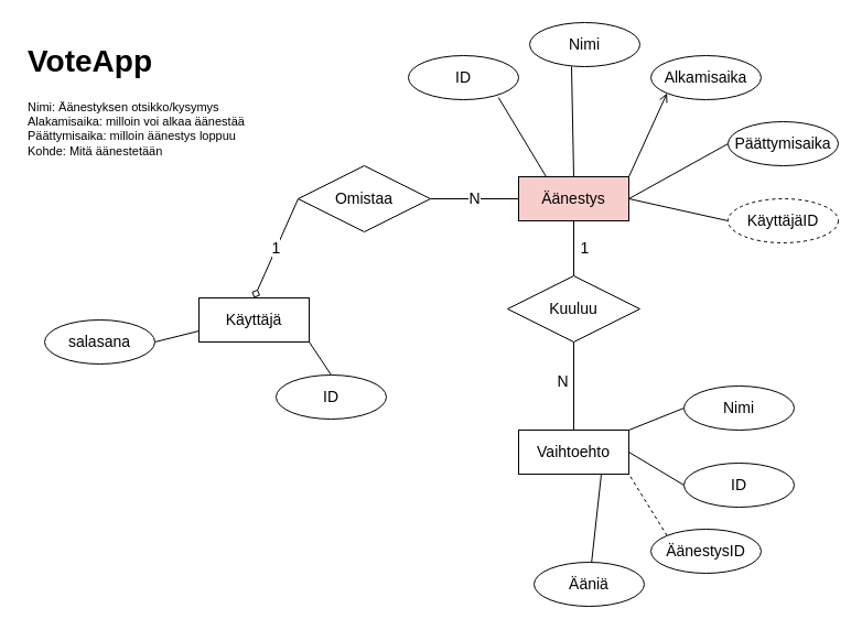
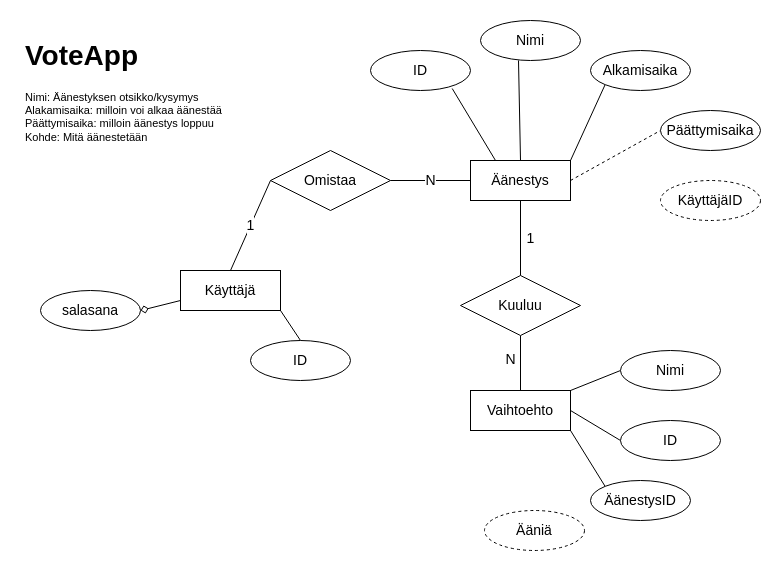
- <mxCell id="3" style="edgeStyle=none;rounded=0;orthogonalLoop=1;jettySize=auto;html=1;exitX=1;exitY=0;exitDx=0;exitDy=0;entryX=0;entryY=1;entryDx=0;entryDy=0;endArrow=open;endFill=0;fontSize=14;" edge="1" parent="1" source="8" target="10"><mxGeometry relative="1" as="geometry" /></mxCell>
+ <mxCell id="3" style="edgeStyle=none;rounded=0;orthogonalLoop=1;jettySize=auto;html=1;exitX=1;exitY=0;exitDx=0;exitDy=0;entryX=0;entryY=1;entryDx=0;entryDy=0;endArrow=none;endFill=0;fontSize=14;" edge="1" parent="1" source="8" target="10"><mxGeometry relative="1" as="geometry" /></mxCell>
- <mxCell id="4" style="edgeStyle=none;rounded=0;orthogonalLoop=1;jettySize=auto;html=1;exitX=1;exitY=0.5;exitDx=0;exitDy=0;entryX=0;entryY=0.5;entryDx=0;entryDy=0;endArrow=none;endFill=0;fontSize=14;" edge="1" parent="1" source="8" target="11"><mxGeometry relative="1" as="geometry" /></mxCell>
+ <mxCell id="4" style="edgeStyle=none;rounded=0;orthogonalLoop=1;jettySize=auto;html=1;exitX=1;exitY=0.5;exitDx=0;exitDy=0;entryX=0;entryY=0.5;entryDx=0;entryDy=0;endArrow=none;endFill=0;fontSize=14;dashed=1;" edge="1" parent="1" source="8" target="11"><mxGeometry relative="1" as="geometry" /></mxCell>
- <mxCell id="8" value="Äänestys" style="whiteSpace=wrap;html=1;align=center;fontSize=14;fillColor=#f8cecc;" vertex="1" parent="1"><mxGeometry x="470" y="160" width="100" height="40" as="geometry" /></mxCell>
+ <mxCell id="8" value="Äänestys" style="whiteSpace=wrap;html=1;align=center;fontSize=14;" vertex="1" parent="1"><mxGeometry x="470" y="160" width="100" height="40" as="geometry" /></mxCell>
- <mxCell id="7" style="edgeStyle=none;rounded=0;orthogonalLoop=1;jettySize=auto;html=1;exitX=1;exitY=0.5;exitDx=0;exitDy=0;entryX=0;entryY=0.5;entryDx=0;entryDy=0;endArrow=none;endFill=0;fontSize=14;" edge="1" parent="1" source="8" target="33"><mxGeometry relative="1" as="geometry" /></mxCell>
- <mxCell id="28" value="1" style="edgeStyle=none;rounded=0;orthogonalLoop=1;jettySize=auto;html=1;exitX=0;exitY=0.5;exitDx=0;exitDy=0;entryX=0.5;entryY=0;entryDx=0;entryDy=0;endArrow=diamond;endFill=0;fontSize=14;" edge="1" parent="1" source="30" target="27"><mxGeometry relative="1" as="geometry" /></mxCell>
+ <mxCell id="28" value="1" style="edgeStyle=none;rounded=0;orthogonalLoop=1;jettySize=auto;html=1;exitX=0;exitY=0.5;exitDx=0;exitDy=0;entryX=0.5;entryY=0;entryDx=0;entryDy=0;endArrow=none;endFill=0;fontSize=14;" edge="1" parent="1" source="30" target="27"><mxGeometry relative="1" as="geometry" /></mxCell>
- <mxCell id="19" value="Kuuluu" style="shape=rhombus;perimeter=rhombusPerimeter;whiteSpace=wrap;html=1;align=center;fontSize=14;" vertex="1" parent="1"><mxGeometry x="460" y="250" width="120" height="60" as="geometry" /></mxCell>
+ <mxCell id="19" value="Kuuluu" style="shape=rhombus;perimeter=rhombusPerimeter;whiteSpace=wrap;html=1;align=center;fontSize=14;" vertex="1" parent="1"><mxGeometry x="460" y="275" width="120" height="60" as="geometry" /></mxCell>
- <mxCell id="26" style="edgeStyle=none;rounded=0;orthogonalLoop=1;jettySize=auto;html=1;exitX=0;exitY=0.75;exitDx=0;exitDy=0;entryX=1;entryY=0.5;entryDx=0;entryDy=0;endArrow=none;endFill=0;fontSize=14;" edge="1" parent="1" source="27" target="32"><mxGeometry relative="1" as="geometry" /></mxCell>
+ <mxCell id="26" style="edgeStyle=none;rounded=0;orthogonalLoop=1;jettySize=auto;html=1;exitX=0;exitY=0.75;exitDx=0;exitDy=0;entryX=1;entryY=0.5;entryDx=0;entryDy=0;endArrow=diamond;endFill=0;fontSize=14;" edge="1" parent="1" source="27" target="32"><mxGeometry relative="1" as="geometry" /></mxCell>
- <mxCell id="22" style="edgeStyle=none;rounded=0;orthogonalLoop=1;jettySize=auto;html=1;exitX=0;exitY=0;exitDx=0;exitDy=0;entryX=1;entryY=1;entryDx=0;entryDy=0;endArrow=none;endFill=0;fontSize=14;dashed=1;" edge="1" parent="1" source="23" target="16"><mxGeometry relative="1" as="geometry" /></mxCell>
+ <mxCell id="22" style="edgeStyle=none;rounded=0;orthogonalLoop=1;jettySize=auto;html=1;exitX=0;exitY=0;exitDx=0;exitDy=0;entryX=1;entryY=1;entryDx=0;entryDy=0;endArrow=none;endFill=0;fontSize=14;" edge="1" parent="1" source="23" target="16"><mxGeometry relative="1" as="geometry" /></mxCell>
- <mxCell id="15" style="edgeStyle=none;rounded=0;orthogonalLoop=1;jettySize=auto;html=1;exitX=0.75;exitY=1;exitDx=0;exitDy=0;endArrow=none;endFill=0;fontSize=14;" edge="1" parent="1" source="16" target="24"><mxGeometry relative="1" as="geometry" /></mxCell>
- <mxCell id="24" value="Ääniä" style="ellipse;whiteSpace=wrap;html=1;align=center;fontSize=14;" vertex="1" parent="1"><mxGeometry x="484" y="510" width="100" height="40" as="geometry" /></mxCell>
+ <mxCell id="24" value="Ääniä" style="ellipse;whiteSpace=wrap;html=1;align=center;fontSize=14;dashed=1;" vertex="1" parent="1"><mxGeometry x="484" y="510" width="100" height="40" as="geometry" /></mxCell>
